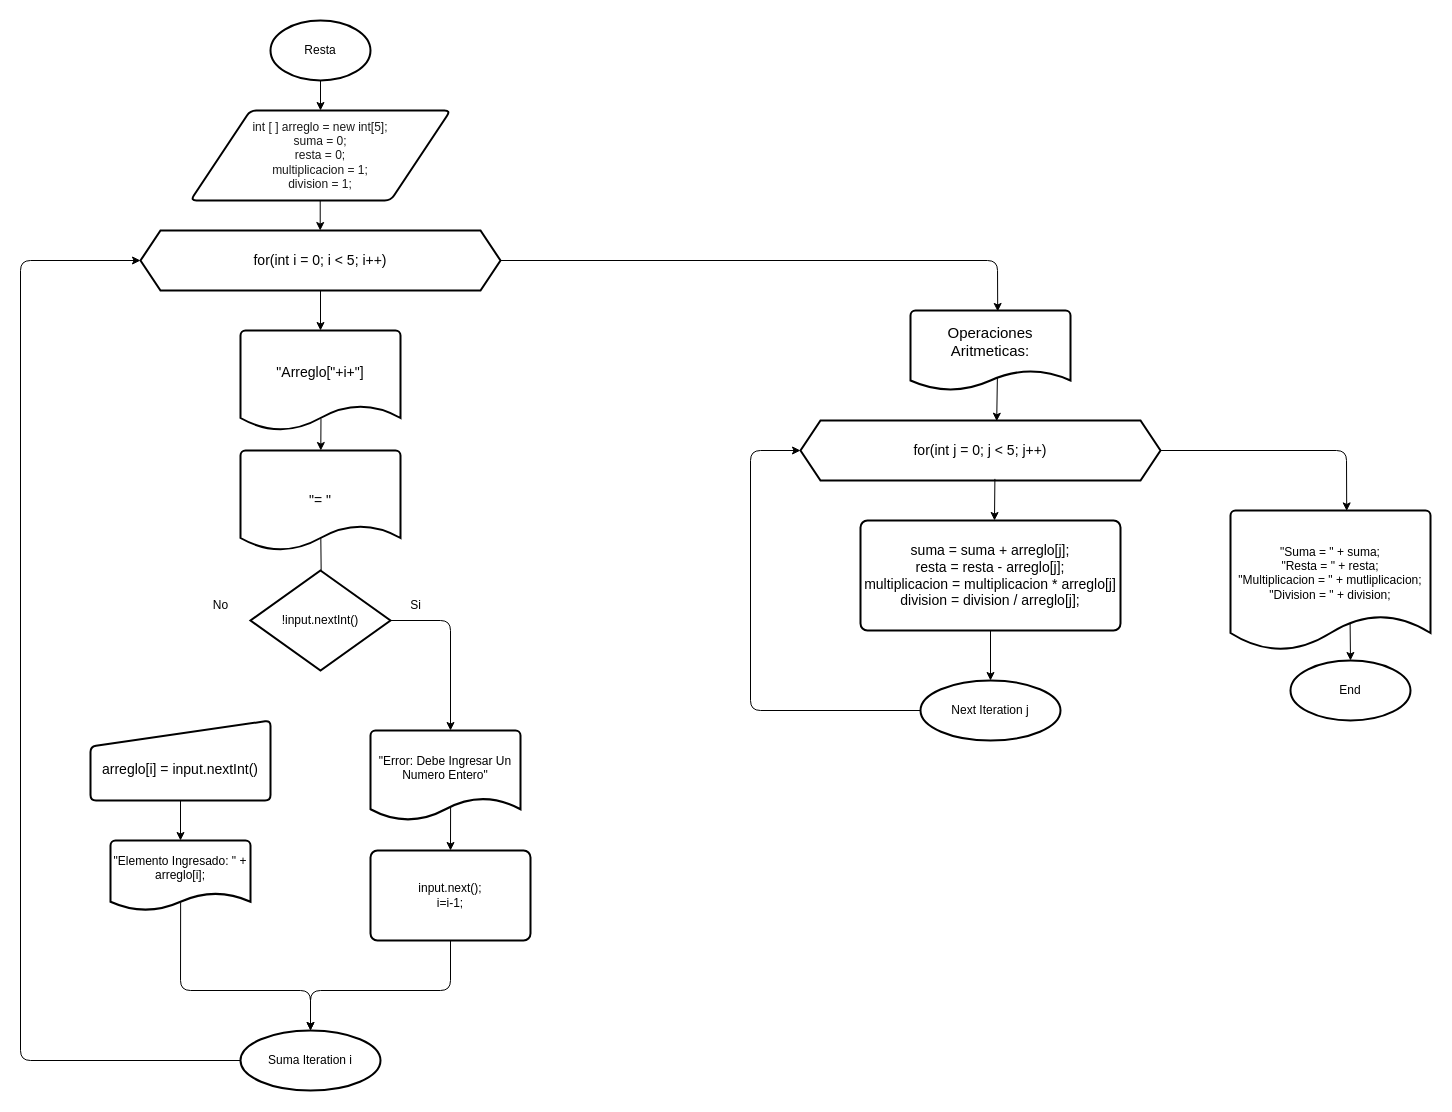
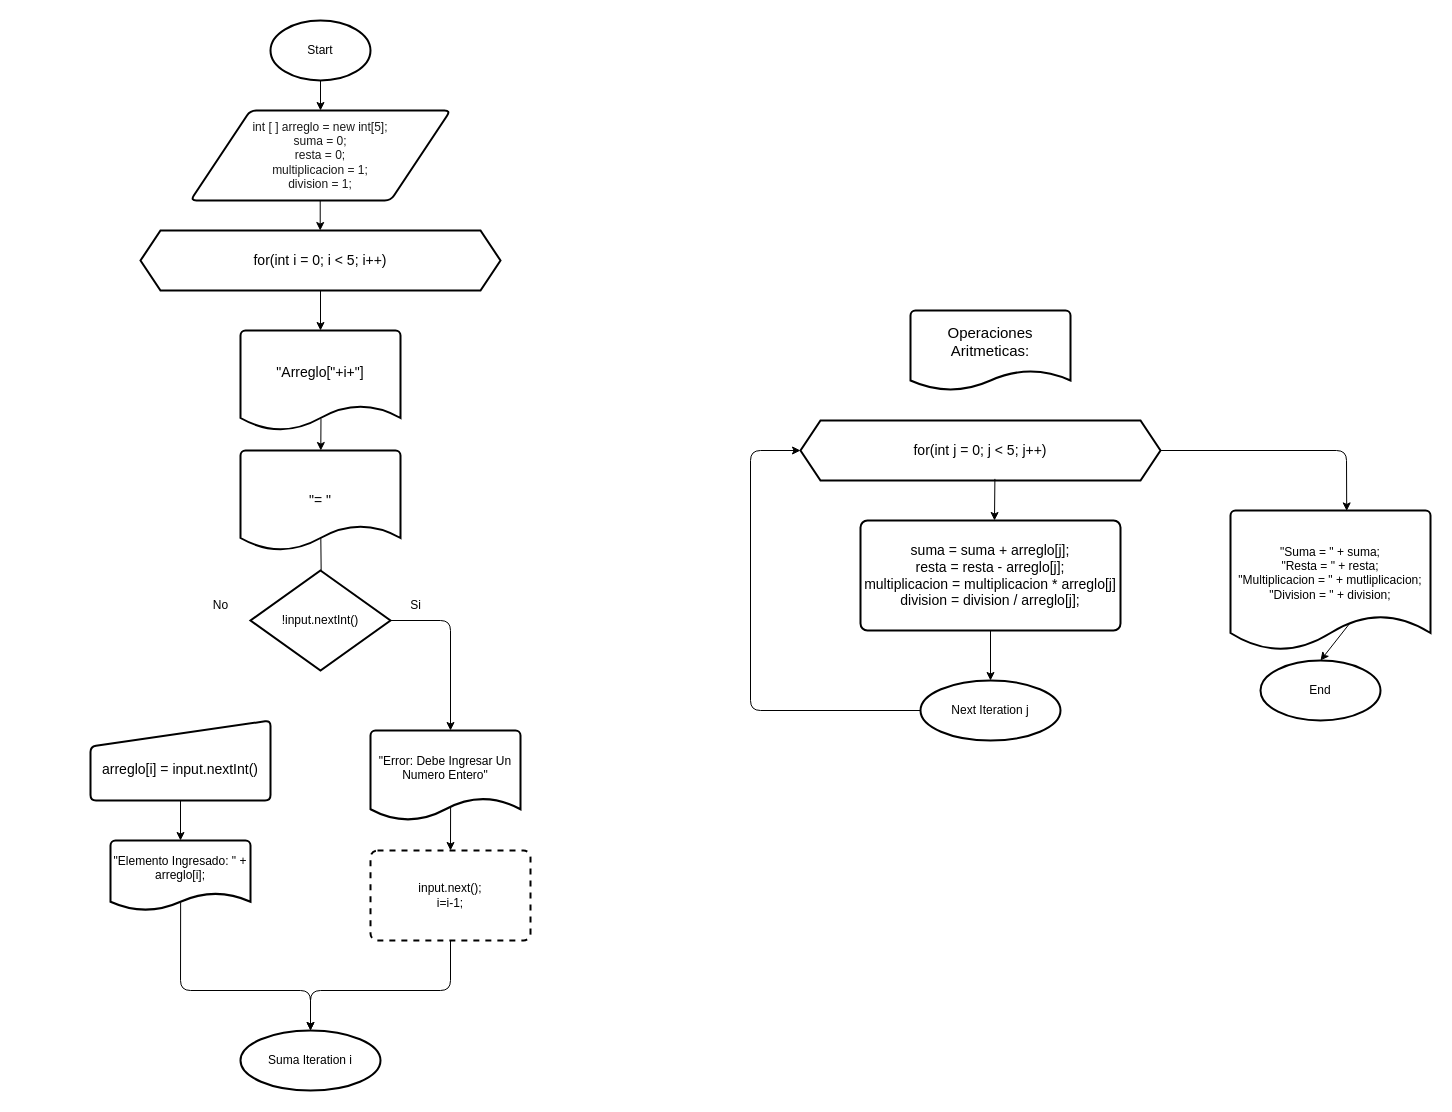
- <mxCell id="2" value="Resta" style="strokeWidth=2;html=1;shape=mxgraph.flowchart.start_1;whiteSpace=wrap;" parent="1" vertex="1"><mxGeometry x="270" y="20" width="100" height="60" as="geometry" /></mxCell>
+ <mxCell id="2" value="Start" style="strokeWidth=2;html=1;shape=mxgraph.flowchart.start_1;whiteSpace=wrap;" parent="1" vertex="1"><mxGeometry x="270" y="20" width="100" height="60" as="geometry" /></mxCell>
- <mxCell id="33" value="" style="edgeStyle=none;html=1;exitX=1;exitY=0.5;exitDx=0;exitDy=0;entryX=0.545;entryY=0.012;entryDx=0;entryDy=0;entryPerimeter=0;" parent="1" source="7" target="34" edge="1"><mxGeometry relative="1" as="geometry"><mxPoint x="996" y="421" as="targetPoint" /><mxPoint x="500" y="260" as="sourcePoint" /><Array as="points"><mxPoint x="997" y="260" /></Array></mxGeometry></mxCell>
- <mxCell id="6" style="edgeStyle=none;html=1;entryX=0.545;entryY=0.012;entryDx=0;entryDy=0;entryPerimeter=0;exitX=0.543;exitY=0.834;exitDx=0;exitDy=0;exitPerimeter=0;" parent="1" source="34" target="27" edge="1"><mxGeometry relative="1" as="geometry"><mxPoint x="1017.44" y="362.04" as="targetPoint" /><mxPoint x="940" y="280" as="sourcePoint" /><Array as="points" /></mxGeometry></mxCell>
- <mxCell id="38" value="End" style="strokeWidth=2;html=1;shape=mxgraph.flowchart.start_1;whiteSpace=wrap;" parent="1" vertex="1"><mxGeometry x="1290" y="660" width="120" height="60" as="geometry" /></mxCell>
+ <mxCell id="38" value="End" style="strokeWidth=2;html=1;shape=mxgraph.flowchart.start_1;whiteSpace=wrap;" parent="1" vertex="1"><mxGeometry x="1260" y="660" width="120" height="60" as="geometry" /></mxCell>
- <mxCell id="24" style="edgeStyle=none;html=1;entryX=0;entryY=0.5;entryDx=0;entryDy=0;" parent="1" source="25" target="7" edge="1"><mxGeometry relative="1" as="geometry"><Array as="points"><mxPoint x="20" y="1060" /><mxPoint x="20" y="260" /></Array></mxGeometry></mxCell>
- <mxCell id="19" value="input.next();&lt;div&gt;i=i-1;&lt;/div&gt;" style="rounded=1;whiteSpace=wrap;html=1;absoluteArcSize=1;arcSize=14;strokeWidth=2;" parent="1" vertex="1"><mxGeometry x="370" y="850" width="160" height="90" as="geometry" /></mxCell>
+ <mxCell id="19" value="input.next();&lt;div&gt;i=i-1;&lt;/div&gt;" style="rounded=1;whiteSpace=wrap;html=1;absoluteArcSize=1;arcSize=14;strokeWidth=2;dashed=1;" parent="1" vertex="1"><mxGeometry x="370" y="850" width="160" height="90" as="geometry" /></mxCell>
